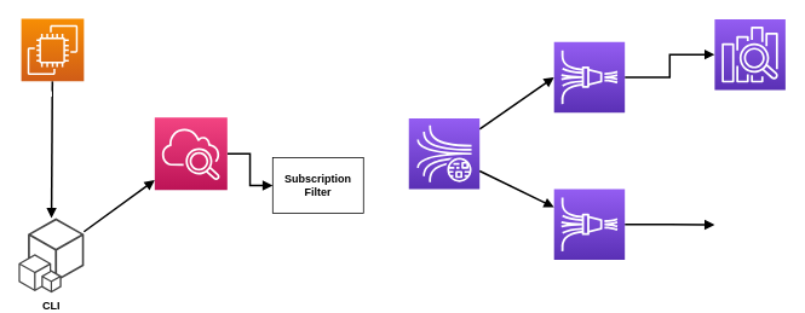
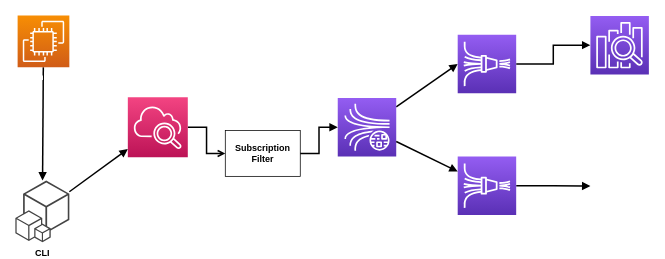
+ <mxCell id="18" style="edgeStyle=orthogonalEdgeStyle;rounded=0;orthogonalLoop=1;jettySize=auto;html=1;strokeWidth=2;endArrow=block;endFill=1;" edge="1" parent="1" source="17" target="9"><mxGeometry relative="1" as="geometry"><mxPoint x="260" y="179" as="sourcePoint" /><mxPoint x="310" y="179" as="targetPoint" /></mxGeometry></mxCell>
- <mxCell id="6" style="edgeStyle=orthogonalEdgeStyle;rounded=0;orthogonalLoop=1;jettySize=auto;html=1;strokeWidth=2;endArrow=block;endFill=1;entryX=0;entryY=0.5;entryDx=0;entryDy=0;" edge="1" parent="1" source="7" target="17"><mxGeometry relative="1" as="geometry" /></mxCell>
+ <mxCell id="6" style="edgeStyle=orthogonalEdgeStyle;rounded=0;orthogonalLoop=1;jettySize=auto;html=1;strokeWidth=2;endArrow=open;endFill=1;entryX=0;entryY=0.5;entryDx=0;entryDy=0;" edge="1" parent="1" source="7" target="17"><mxGeometry relative="1" as="geometry" /></mxCell>
